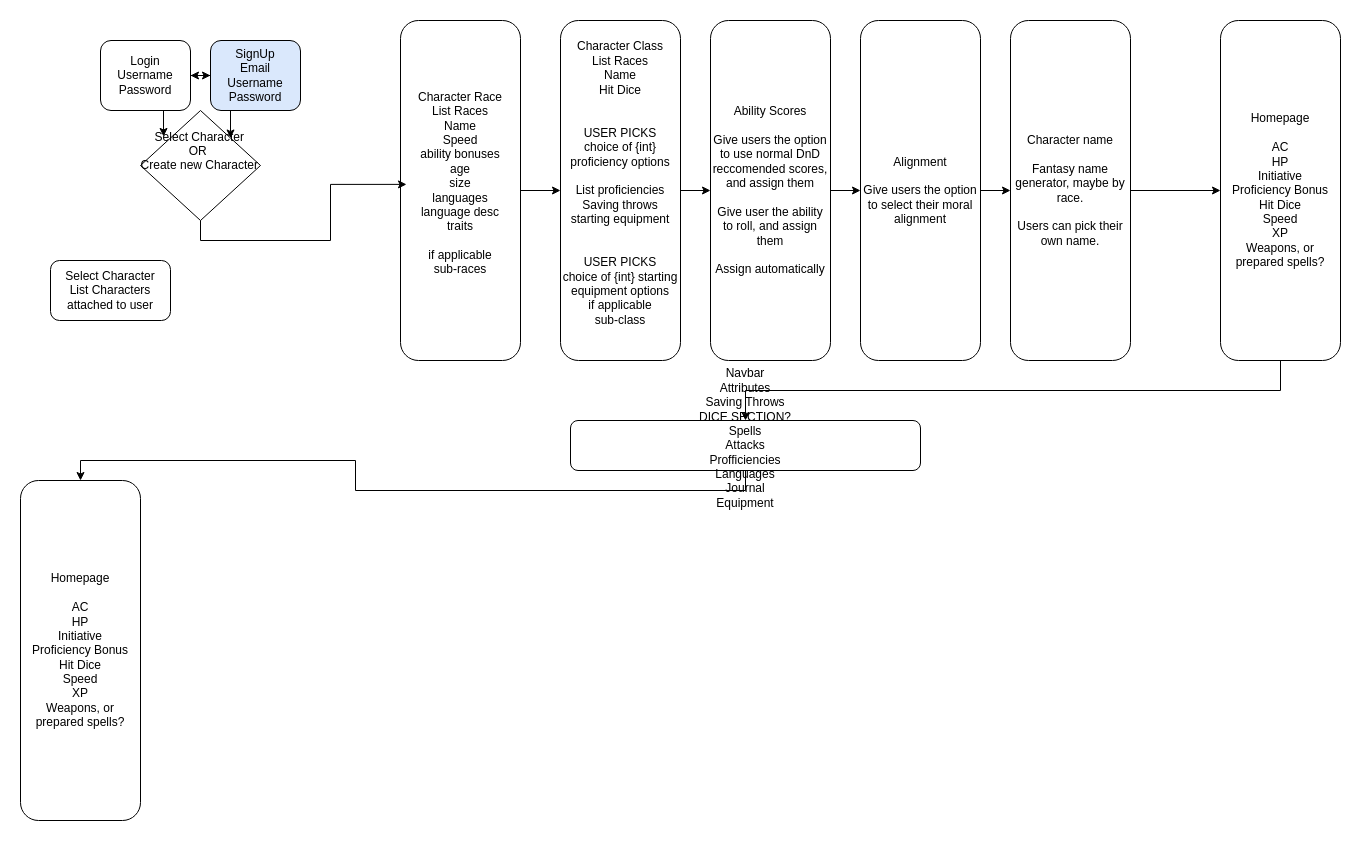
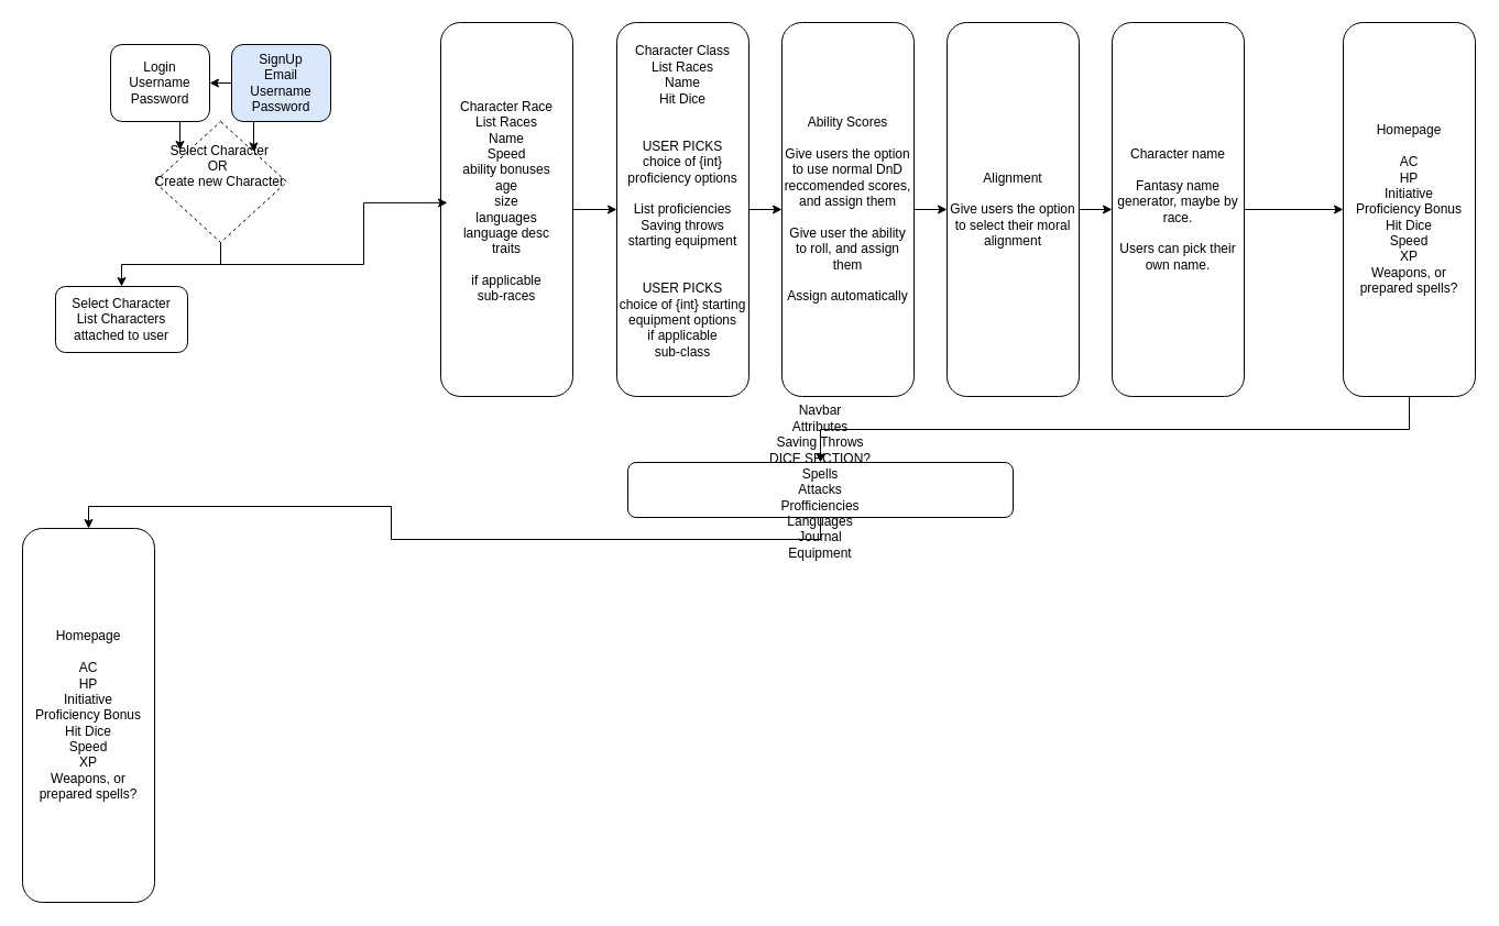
- <mxCell id="2" style="edgeStyle=orthogonalEdgeStyle;rounded=0;orthogonalLoop=1;jettySize=auto;html=1;exitX=1;exitY=0.5;exitDx=0;exitDy=0;entryX=0;entryY=0.5;entryDx=0;entryDy=0;" parent="1" source="3" target="6" edge="1"><mxGeometry relative="1" as="geometry" /></mxCell>
- <mxCell id="8" value="&lt;div align=&quot;center&quot;&gt;Select Character&lt;/div&gt;&lt;div align=&quot;center&quot;&gt;OR&amp;nbsp; &lt;br&gt;&lt;/div&gt;&lt;div align=&quot;center&quot;&gt;Create new Character&lt;/div&gt;&lt;div&gt;&lt;div align=&quot;center&quot;&gt;&lt;br&gt;&lt;/div&gt;&lt;br&gt;&lt;/div&gt;" style="rhombus;whiteSpace=wrap;html=1;align=right;" parent="1" vertex="1"><mxGeometry x="140" y="110" width="120" height="110" as="geometry" /></mxCell>
+ <mxCell id="8" value="&lt;div align=&quot;center&quot;&gt;Select Character&lt;/div&gt;&lt;div align=&quot;center&quot;&gt;OR&amp;nbsp; &lt;br&gt;&lt;/div&gt;&lt;div align=&quot;center&quot;&gt;Create new Character&lt;/div&gt;&lt;div&gt;&lt;div align=&quot;center&quot;&gt;&lt;br&gt;&lt;/div&gt;&lt;br&gt;&lt;/div&gt;" style="rhombus;whiteSpace=wrap;html=1;align=right;dashed=1;" parent="1" vertex="1"><mxGeometry x="140" y="110" width="120" height="110" as="geometry" /></mxCell>
+ <mxCell id="7" style="edgeStyle=orthogonalEdgeStyle;rounded=0;orthogonalLoop=1;jettySize=auto;html=1;exitX=0.5;exitY=1;exitDx=0;exitDy=0;" parent="1" source="8" target="12" edge="1"><mxGeometry relative="1" as="geometry" /></mxCell>
